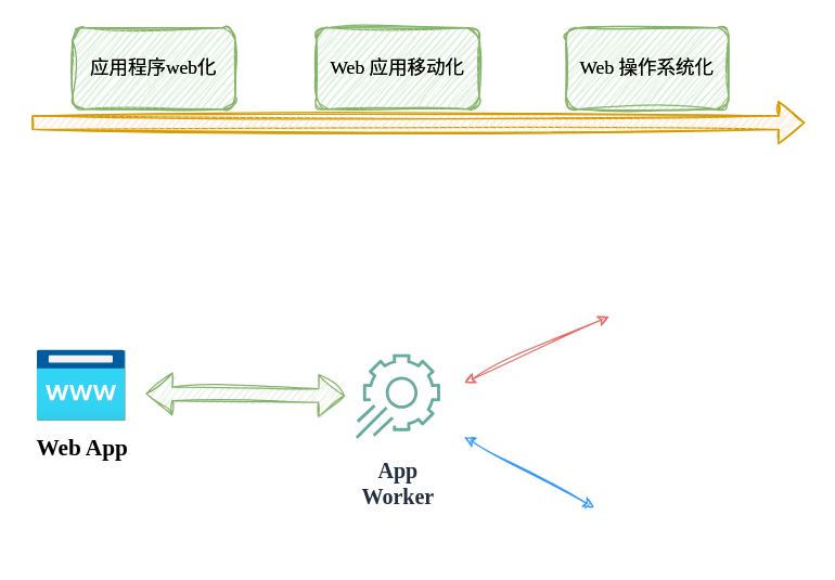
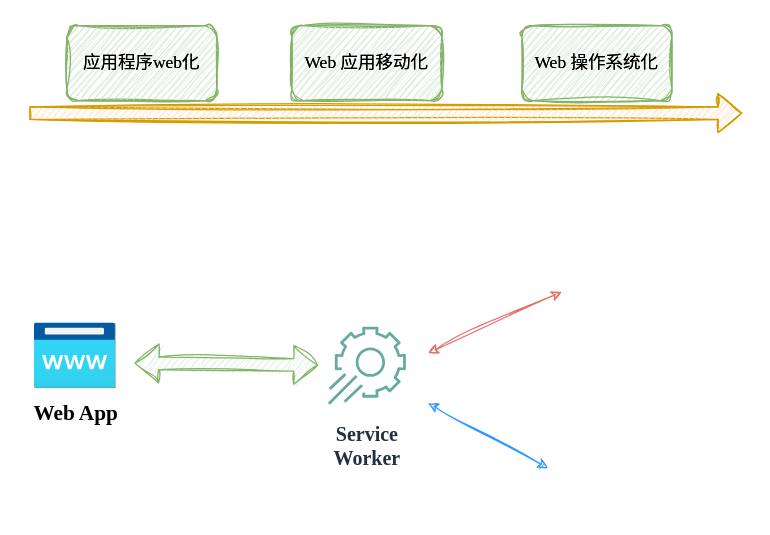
- <mxCell id="13" value="App&lt;br style=&quot;font-size: 16px;&quot;&gt;Worker" style="sketch=0;points=[[0,0,0],[0.25,0,0],[0.5,0,0],[0.75,0,0],[1,0,0],[0,1,0],[0.25,1,0],[0.5,1,0],[0.75,1,0],[1,1,0],[0,0.25,0],[0,0.5,0],[0,0.75,0],[1,0.25,0],[1,0.5,0],[1,0.75,0]];points=[[0,0,0],[0.25,0,0],[0.5,0,0],[0.75,0,0],[1,0,0],[0,1,0],[0.25,1,0],[0.5,1,0],[0.75,1,0],[1,1,0],[0,0.25,0],[0,0.5,0],[0,0.75,0],[1,0.25,0],[1,0.5,0],[1,0.75,0]];outlineConnect=0;fontColor=#232F3E;fillColor=none;strokeColor=#67AB9F;dashed=0;verticalLabelPosition=bottom;verticalAlign=top;align=center;html=1;fontSize=16;fontStyle=1;aspect=fixed;shape=mxgraph.aws4.resourceIcon;resIcon=mxgraph.aws4.app_config;fontFamily=Long Cang;fontSource=https%3A%2F%2Ffonts.googleapis.com%2Fcss%3Ffamily%3DLong%2BCang;" vertex="1" parent="12"><mxGeometry x="234" y="75" width="78" height="78" as="geometry" /></mxCell>
+ <mxCell id="13" value="Service&lt;br style=&quot;font-size: 16px;&quot;&gt;Worker" style="sketch=0;points=[[0,0,0],[0.25,0,0],[0.5,0,0],[0.75,0,0],[1,0,0],[0,1,0],[0.25,1,0],[0.5,1,0],[0.75,1,0],[1,1,0],[0,0.25,0],[0,0.5,0],[0,0.75,0],[1,0.25,0],[1,0.5,0],[1,0.75,0]];points=[[0,0,0],[0.25,0,0],[0.5,0,0],[0.75,0,0],[1,0,0],[0,1,0],[0.25,1,0],[0.5,1,0],[0.75,1,0],[1,1,0],[0,0.25,0],[0,0.5,0],[0,0.75,0],[1,0.25,0],[1,0.5,0],[1,0.75,0]];outlineConnect=0;fontColor=#232F3E;fillColor=none;strokeColor=#67AB9F;dashed=0;verticalLabelPosition=bottom;verticalAlign=top;align=center;html=1;fontSize=16;fontStyle=1;aspect=fixed;shape=mxgraph.aws4.resourceIcon;resIcon=mxgraph.aws4.app_config;fontFamily=Long Cang;fontSource=https%3A%2F%2Ffonts.googleapis.com%2Fcss%3Ffamily%3DLong%2BCang;" vertex="1" parent="12"><mxGeometry x="234" y="75" width="78" height="78" as="geometry" /></mxCell>
